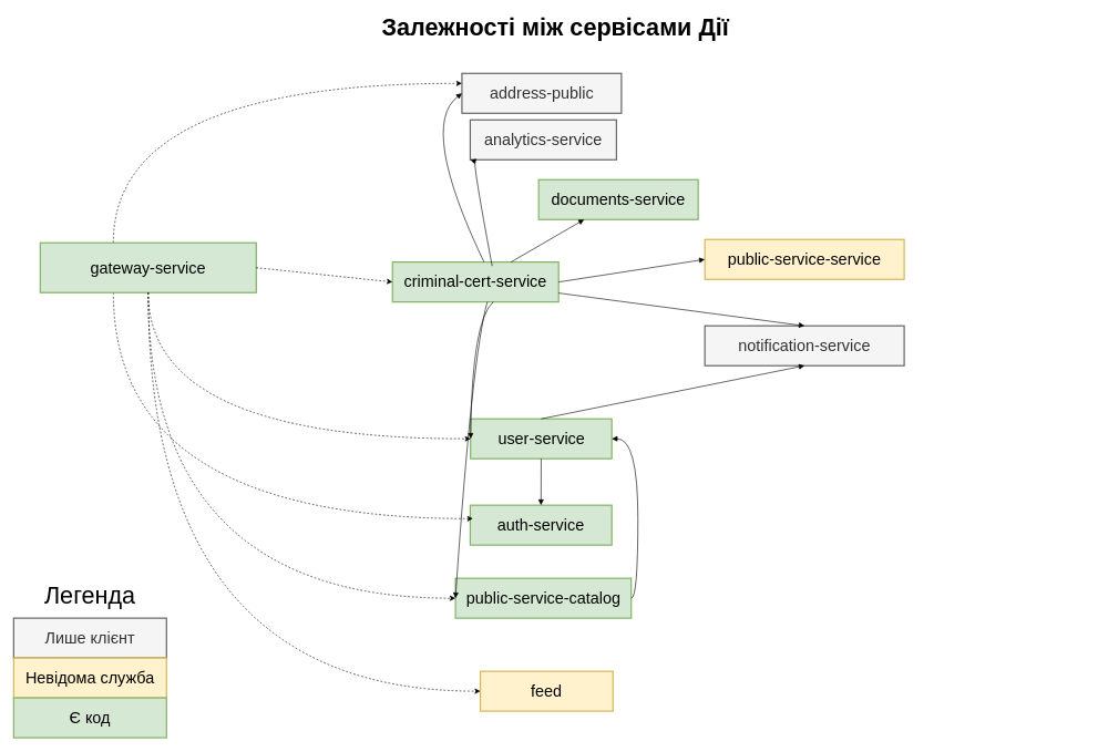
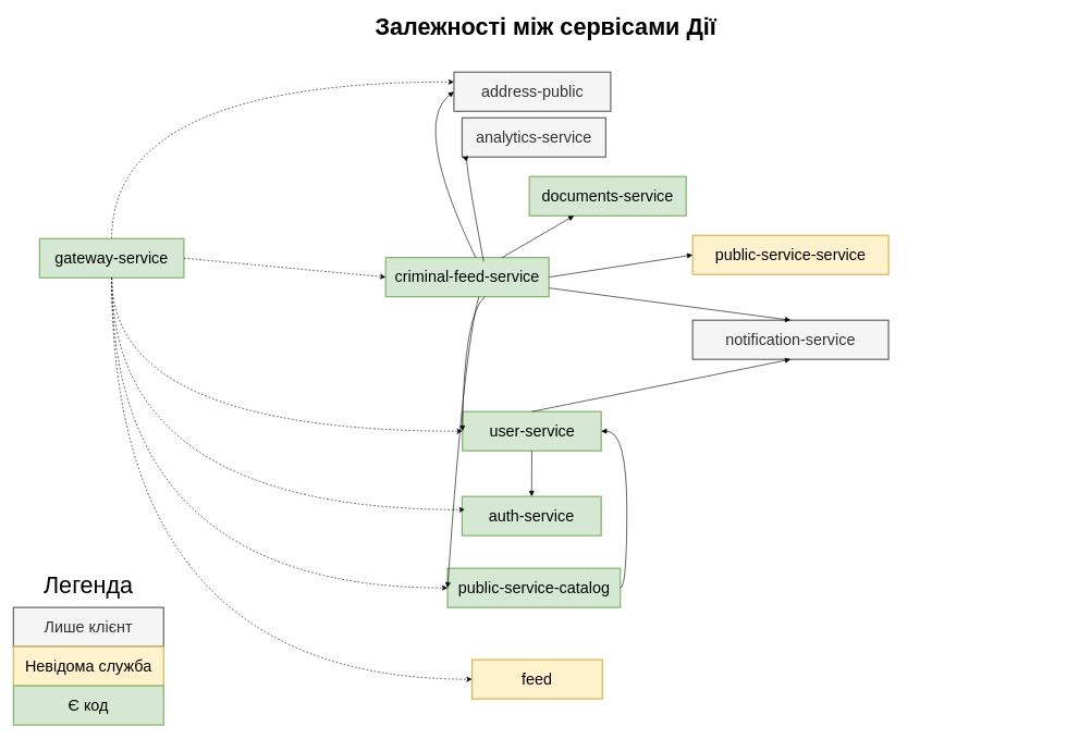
- <mxCell id="14" value="gateway-service" style="whiteSpace=wrap;strokeWidth=2;fillColor=#d5e8d4;strokeColor=#82b366;fontSize=24;" vertex="1" parent="1"><mxGeometry x="60" y="365" width="325" height="75" as="geometry" /></mxCell>
+ <mxCell id="14" value="gateway-service" style="whiteSpace=wrap;strokeWidth=2;fillColor=#d5e8d4;strokeColor=#82b366;fontSize=24;" vertex="1" parent="1"><mxGeometry x="60" y="365" width="221" height="60" as="geometry" /></mxCell>
- <mxCell id="6" value="criminal-cert-service" style="whiteSpace=wrap;strokeWidth=2;fillColor=#d5e8d4;strokeColor=#82b366;fontSize=24;" vertex="1" parent="1"><mxGeometry x="590" y="394" width="250" height="60" as="geometry" /></mxCell>
+ <mxCell id="6" value="criminal-feed-service" style="whiteSpace=wrap;strokeWidth=2;fillColor=#d5e8d4;strokeColor=#82b366;fontSize=24;" vertex="1" parent="1"><mxGeometry x="590" y="394" width="250" height="60" as="geometry" /></mxCell>
